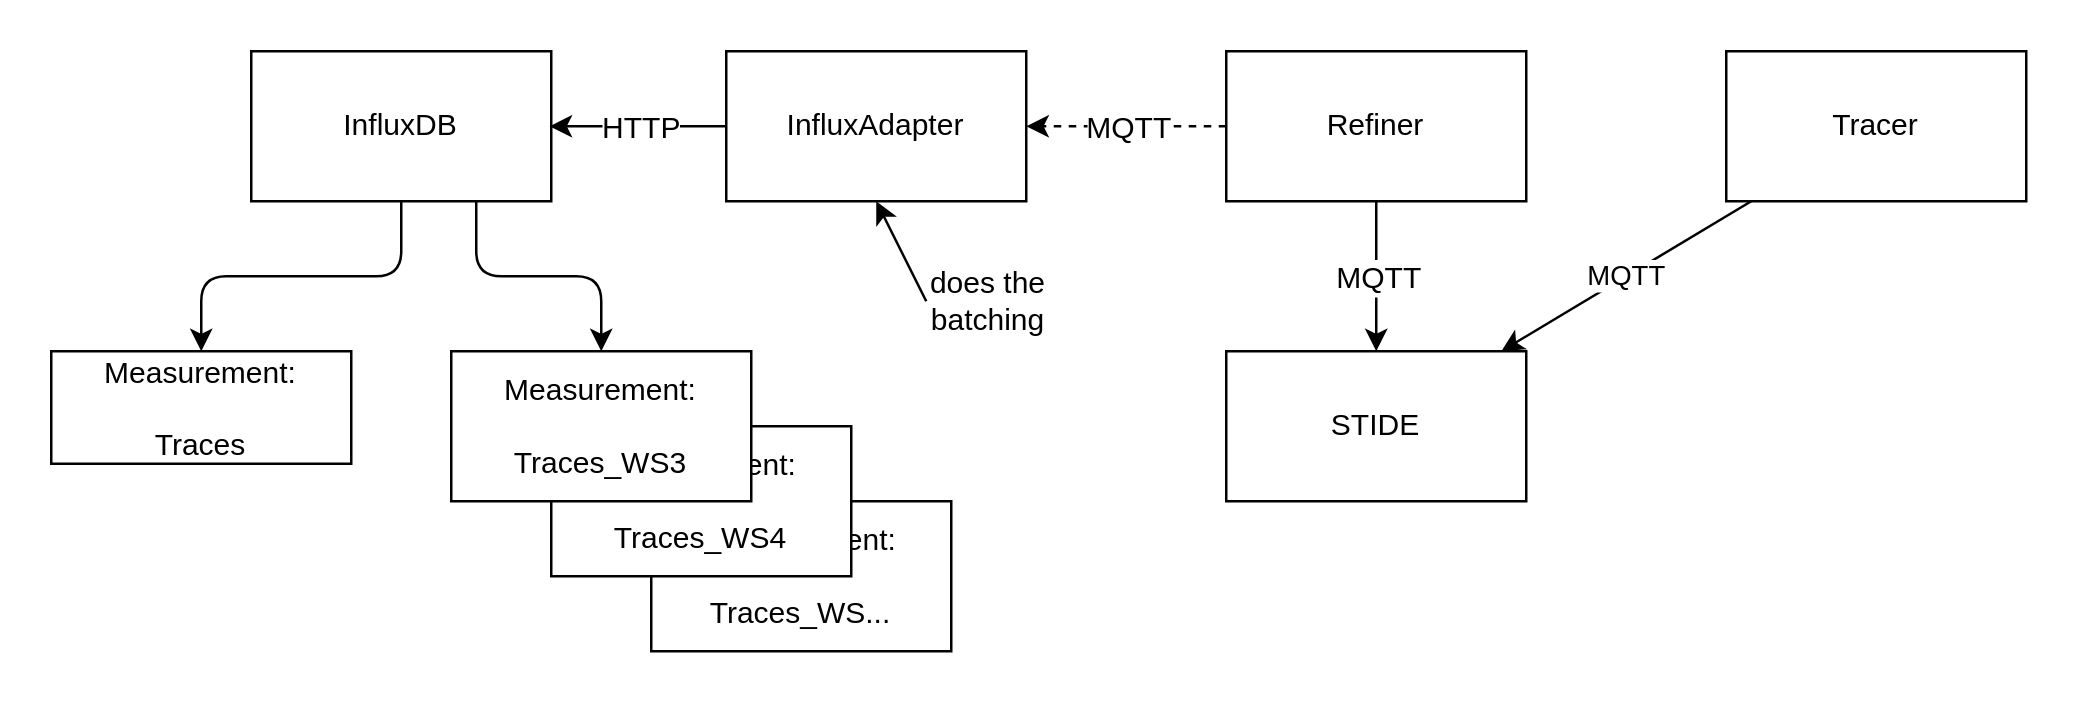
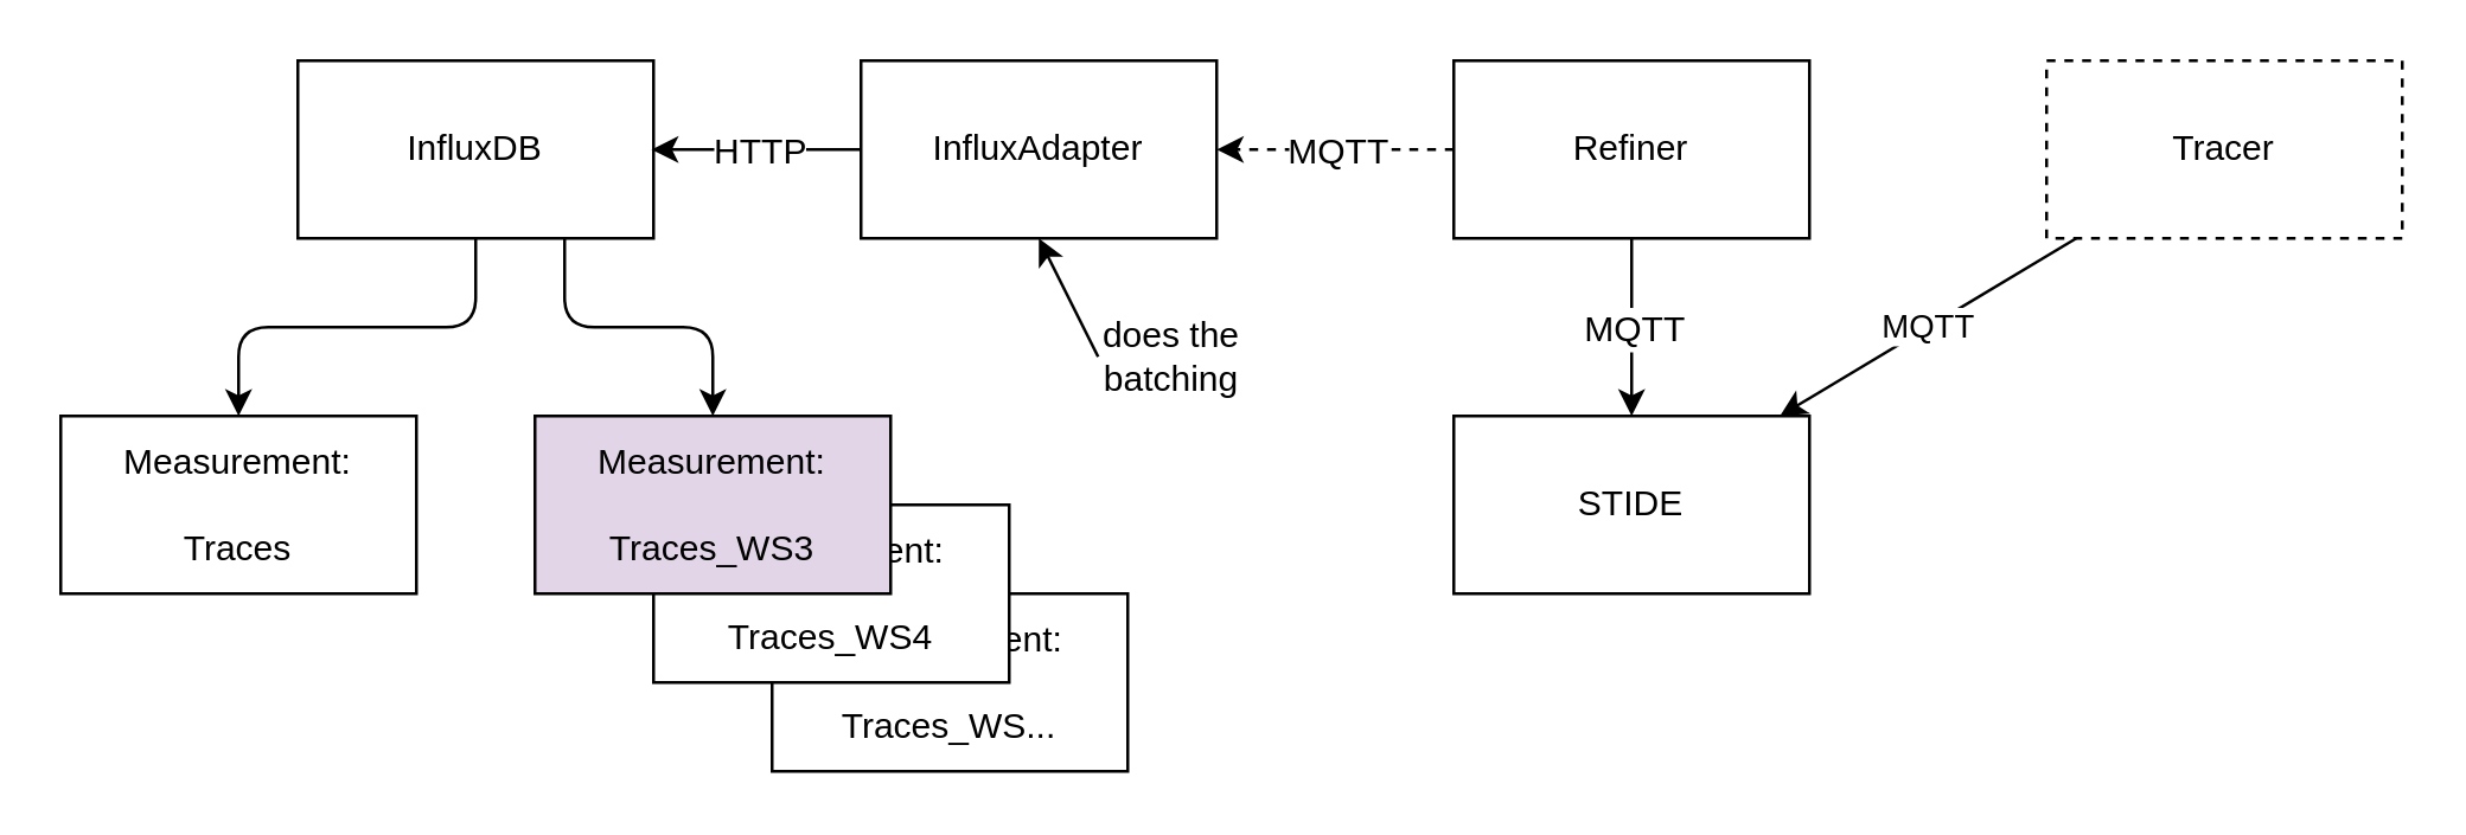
- <mxCell id="9" value="Tracer" style="rounded=0;whiteSpace=wrap;html=1;" vertex="1" parent="1"><mxGeometry x="690" y="20" width="120" height="60" as="geometry" /></mxCell>
+ <mxCell id="9" value="Tracer" style="rounded=0;whiteSpace=wrap;html=1;dashed=1;" vertex="1" parent="1"><mxGeometry x="690" y="20" width="120" height="60" as="geometry" /></mxCell>
- <mxCell id="4" value="Measurement:&lt;br&gt;&lt;br&gt;Traces" style="rounded=0;whiteSpace=wrap;html=1;" vertex="1" parent="1"><mxGeometry x="20" y="140" width="120" height="45" as="geometry" /></mxCell>
+ <mxCell id="4" value="Measurement:&lt;br&gt;&lt;br&gt;Traces" style="rounded=0;whiteSpace=wrap;html=1;" vertex="1" parent="1"><mxGeometry x="20" y="140" width="120" height="60" as="geometry" /></mxCell>
- <mxCell id="6" value="Measurement:&lt;br&gt;&lt;br&gt;&lt;div&gt;Traces_WS3&lt;/div&gt;" style="rounded=0;whiteSpace=wrap;html=1;" vertex="1" parent="1"><mxGeometry x="180" y="140" width="120" height="60" as="geometry" /></mxCell>
+ <mxCell id="6" value="Measurement:&lt;br&gt;&lt;br&gt;&lt;div&gt;Traces_WS3&lt;/div&gt;" style="rounded=0;whiteSpace=wrap;html=1;fillColor=#e1d5e7;" vertex="1" parent="1"><mxGeometry x="180" y="140" width="120" height="60" as="geometry" /></mxCell>
